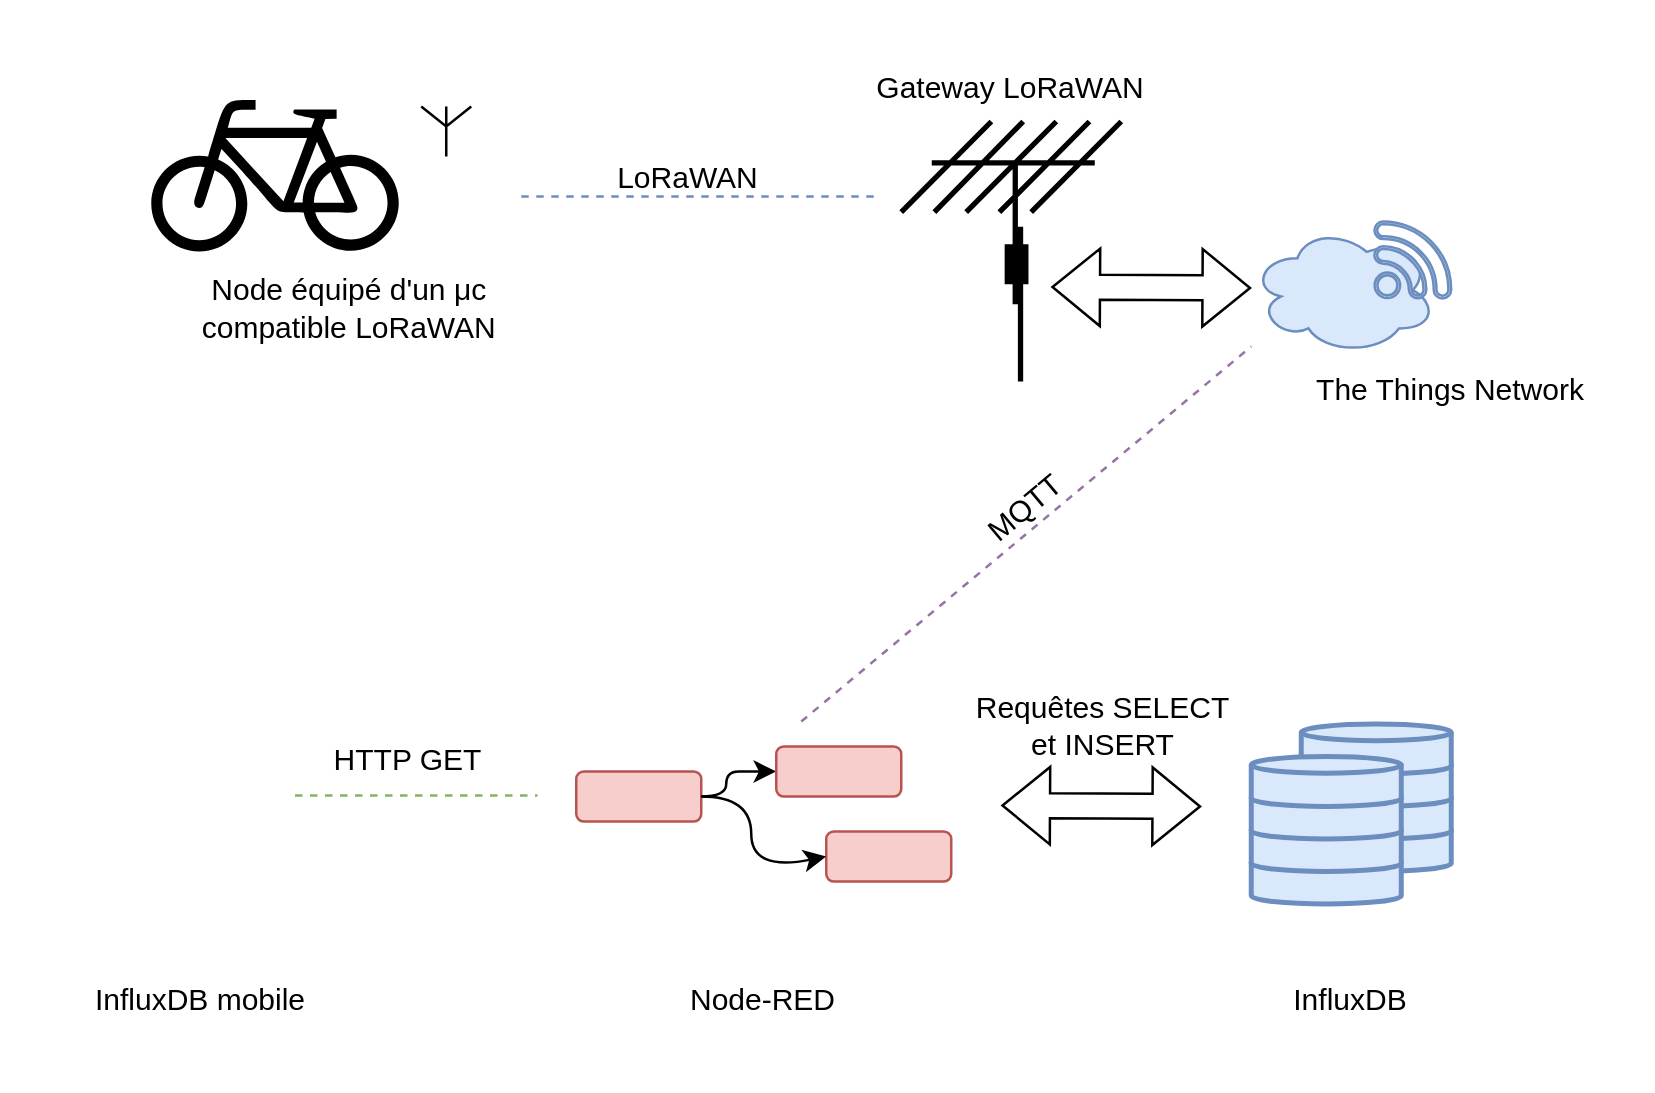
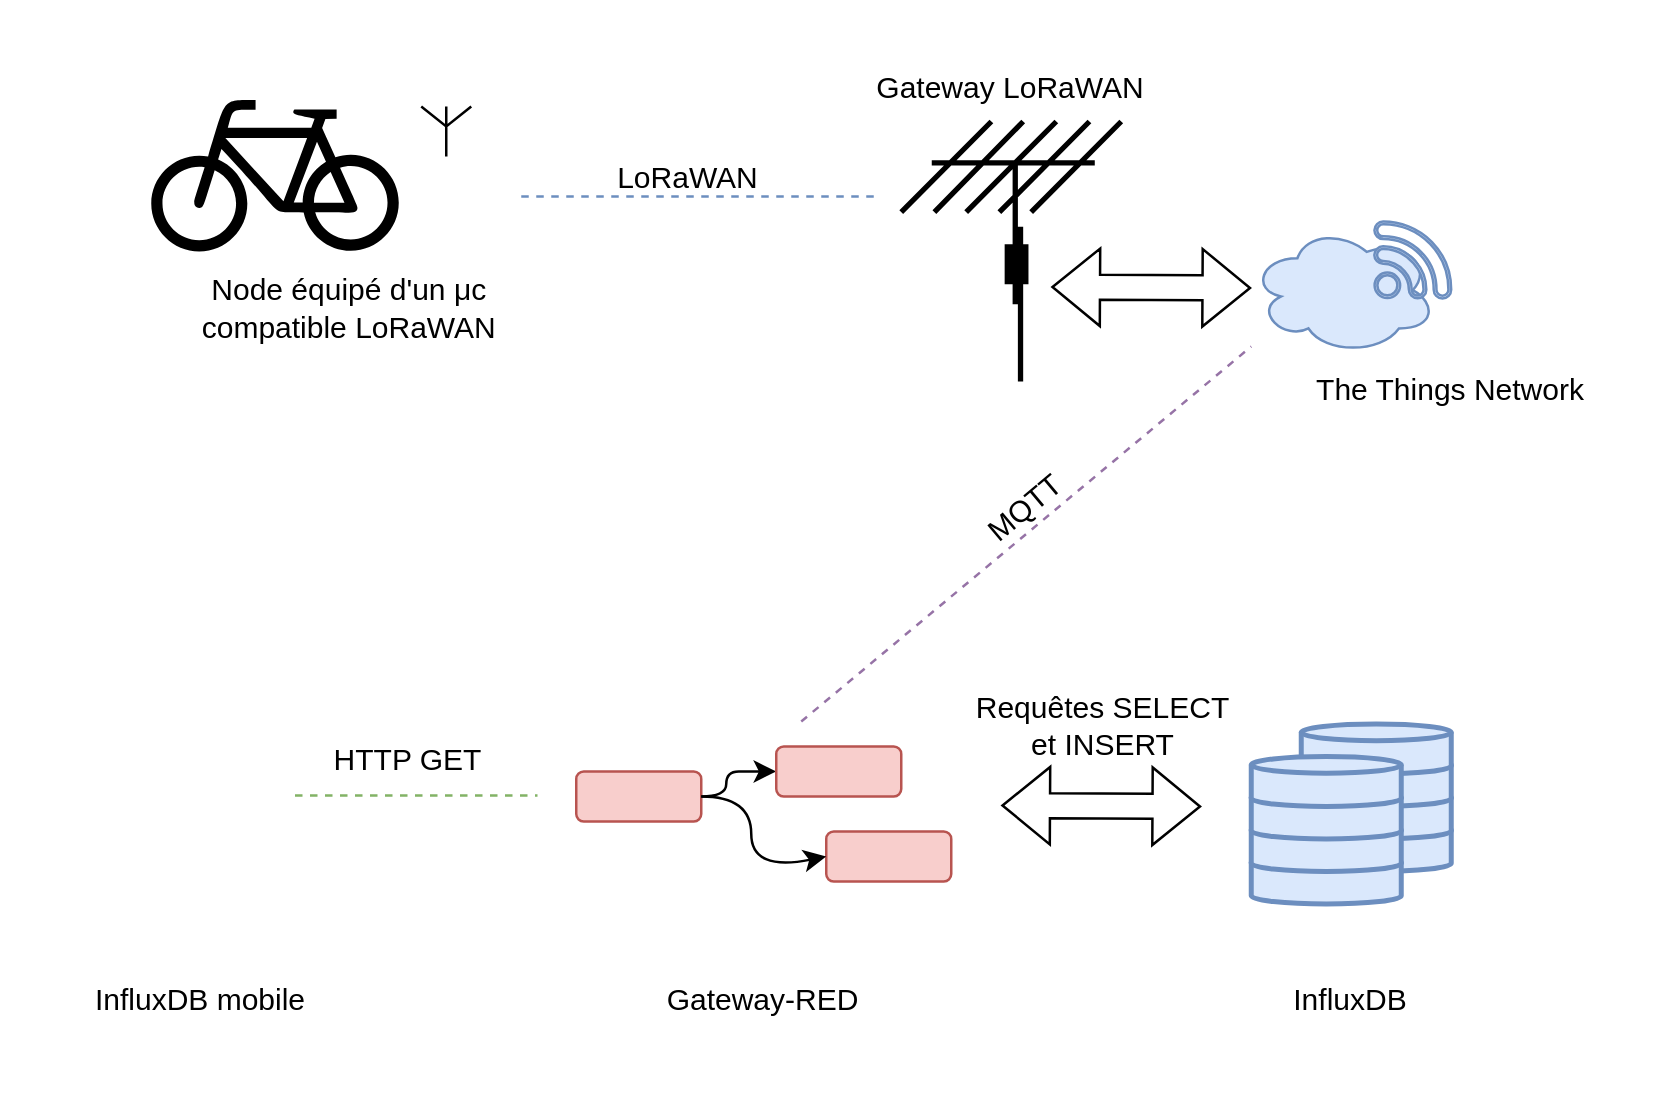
- <mxCell id="20" value="Node-RED" style="text;html=1;strokeColor=none;fillColor=none;align=center;verticalAlign=middle;whiteSpace=wrap;rounded=0;" parent="1" vertex="1"><mxGeometry x="245" y="385" width="120" height="30" as="geometry" /></mxCell>
+ <mxCell id="20" value="Gateway-RED" style="text;html=1;strokeColor=none;fillColor=none;align=center;verticalAlign=middle;whiteSpace=wrap;rounded=0;" parent="1" vertex="1"><mxGeometry x="245" y="385" width="120" height="30" as="geometry" /></mxCell>
